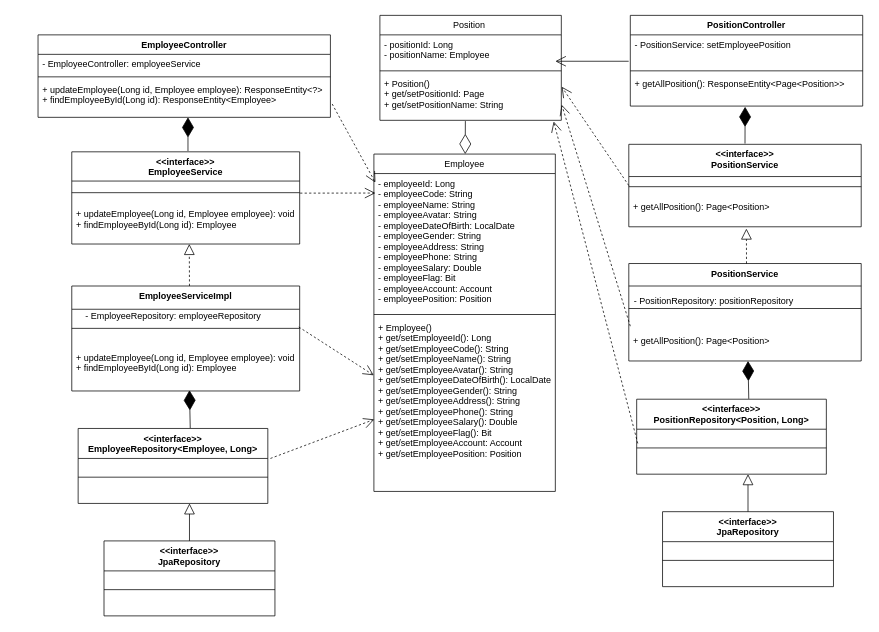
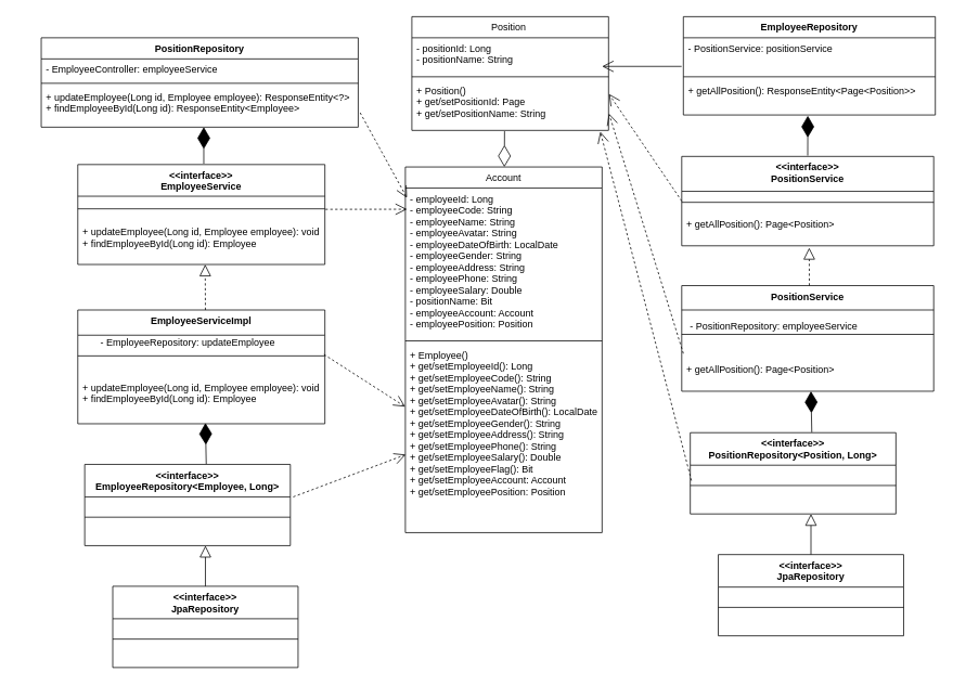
- <mxCell id="35" value="PositionController" style="swimlane;fontStyle=1;align=center;verticalAlign=top;childLayout=stackLayout;horizontal=1;startSize=26;horizontalStack=0;resizeParent=1;resizeLast=0;collapsible=1;marginBottom=0;rounded=0;shadow=0;strokeWidth=1;" vertex="1" parent="1"><mxGeometry x="840" y="20" width="310" height="121" as="geometry"><mxRectangle x="550" y="140" width="160" height="26" as="alternateBounds" /></mxGeometry></mxCell>
+ <mxCell id="35" value="EmployeeRepository" style="swimlane;fontStyle=1;align=center;verticalAlign=top;childLayout=stackLayout;horizontal=1;startSize=26;horizontalStack=0;resizeParent=1;resizeLast=0;collapsible=1;marginBottom=0;rounded=0;shadow=0;strokeWidth=1;" vertex="1" parent="1"><mxGeometry x="840" y="20" width="310" height="121" as="geometry"><mxRectangle x="550" y="140" width="160" height="26" as="alternateBounds" /></mxGeometry></mxCell>
- <mxCell id="2" value="EmployeeController" style="swimlane;fontStyle=1;align=center;verticalAlign=top;childLayout=stackLayout;horizontal=1;startSize=26;horizontalStack=0;resizeParent=1;resizeLast=0;collapsible=1;marginBottom=0;rounded=0;shadow=0;strokeWidth=1;" parent="1" vertex="1"><mxGeometry x="50" y="46" width="390" height="110" as="geometry"><mxRectangle x="230" y="140" width="160" height="26" as="alternateBounds" /></mxGeometry></mxCell>
+ <mxCell id="2" value="PositionRepository" style="swimlane;fontStyle=1;align=center;verticalAlign=top;childLayout=stackLayout;horizontal=1;startSize=26;horizontalStack=0;resizeParent=1;resizeLast=0;collapsible=1;marginBottom=0;rounded=0;shadow=0;strokeWidth=1;" parent="1" vertex="1"><mxGeometry x="50" y="46" width="390" height="110" as="geometry"><mxRectangle x="230" y="140" width="160" height="26" as="alternateBounds" /></mxGeometry></mxCell>
- <mxCell id="31" value="- positionId: Long&#10;- positionName: Employee" style="text;align=left;verticalAlign=top;spacingLeft=4;spacingRight=4;overflow=hidden;rotatable=0;points=[[0,0.5],[1,0.5]];portConstraint=eastwest;" vertex="1" parent="30"><mxGeometry y="26" width="242" height="44" as="geometry" /></mxCell>
+ <mxCell id="31" value="- positionId: Long&#10;- positionName: String" style="text;align=left;verticalAlign=top;spacingLeft=4;spacingRight=4;overflow=hidden;rotatable=0;points=[[0,0.5],[1,0.5]];portConstraint=eastwest;" vertex="1" parent="30"><mxGeometry y="26" width="242" height="44" as="geometry" /></mxCell>
- <mxCell id="36" value="- PositionService: setEmployeePosition" style="text;align=left;verticalAlign=top;spacingLeft=4;spacingRight=4;overflow=hidden;rotatable=0;points=[[0,0.5],[1,0.5]];portConstraint=eastwest;" vertex="1" parent="35"><mxGeometry y="26" width="310" height="44" as="geometry" /></mxCell>
+ <mxCell id="36" value="- PositionService: positionService" style="text;align=left;verticalAlign=top;spacingLeft=4;spacingRight=4;overflow=hidden;rotatable=0;points=[[0,0.5],[1,0.5]];portConstraint=eastwest;" vertex="1" parent="35"><mxGeometry y="26" width="310" height="44" as="geometry" /></mxCell>
- <mxCell id="6" value="Employee" style="swimlane;fontStyle=0;align=center;verticalAlign=top;childLayout=stackLayout;horizontal=1;startSize=26;horizontalStack=0;resizeParent=1;resizeLast=0;collapsible=1;marginBottom=0;rounded=0;shadow=0;strokeWidth=1;" parent="1" vertex="1"><mxGeometry x="498" y="205" width="242" height="450" as="geometry"><mxRectangle x="550" y="140" width="160" height="26" as="alternateBounds" /></mxGeometry></mxCell>
+ <mxCell id="6" value="Account" style="swimlane;fontStyle=0;align=center;verticalAlign=top;childLayout=stackLayout;horizontal=1;startSize=26;horizontalStack=0;resizeParent=1;resizeLast=0;collapsible=1;marginBottom=0;rounded=0;shadow=0;strokeWidth=1;" parent="1" vertex="1"><mxGeometry x="498" y="205" width="242" height="450" as="geometry"><mxRectangle x="550" y="140" width="160" height="26" as="alternateBounds" /></mxGeometry></mxCell>
- <mxCell id="7" value="- employeeId: Long&#10;- employeeCode: String&#10;- employeeName: String&#10;- employeeAvatar: String&#10;- employeeDateOfBirth: LocalDate&#10;- employeeGender: String&#10;- employeeAddress: String&#10;- employeePhone: String&#10;- employeeSalary: Double&#10;- employeeFlag: Bit&#10;- employeeAccount: Account&#10;- employeePosition: Position&#10;&#10;" style="text;align=left;verticalAlign=top;spacingLeft=4;spacingRight=4;overflow=hidden;rotatable=0;points=[[0,0.5],[1,0.5]];portConstraint=eastwest;" parent="6" vertex="1"><mxGeometry y="26" width="242" height="184" as="geometry" /></mxCell>
+ <mxCell id="7" value="- employeeId: Long&#10;- employeeCode: String&#10;- employeeName: String&#10;- employeeAvatar: String&#10;- employeeDateOfBirth: LocalDate&#10;- employeeGender: String&#10;- employeeAddress: String&#10;- employeePhone: String&#10;- employeeSalary: Double&#10;- positionName: Bit&#10;- employeeAccount: Account&#10;- employeePosition: Position&#10;&#10;" style="text;align=left;verticalAlign=top;spacingLeft=4;spacingRight=4;overflow=hidden;rotatable=0;points=[[0,0.5],[1,0.5]];portConstraint=eastwest;" parent="6" vertex="1"><mxGeometry y="26" width="242" height="184" as="geometry" /></mxCell>
- <mxCell id="47" value="- PositionRepository: positionRepository" style="text;html=1;align=center;verticalAlign=middle;resizable=0;points=[];autosize=1;strokeColor=none;fillColor=none;" vertex="1" parent="1"><mxGeometry x="836" y="391" width="230" height="20" as="geometry" /></mxCell>
+ <mxCell id="47" value="- PositionRepository: employeeService" style="text;html=1;align=center;verticalAlign=middle;resizable=0;points=[];autosize=1;strokeColor=none;fillColor=none;" vertex="1" parent="1"><mxGeometry x="836" y="391" width="230" height="20" as="geometry" /></mxCell>
- <mxCell id="20" value="- EmployeeRepository: employeeRepository" style="text;html=1;align=center;verticalAlign=middle;resizable=0;points=[];autosize=1;strokeColor=none;fillColor=none;" vertex="1" parent="1"><mxGeometry x="105" y="411" width="250" height="20" as="geometry" /></mxCell>
+ <mxCell id="20" value="- EmployeeRepository: updateEmployee" style="text;html=1;align=center;verticalAlign=middle;resizable=0;points=[];autosize=1;strokeColor=none;fillColor=none;" vertex="1" parent="1"><mxGeometry x="105" y="411" width="250" height="20" as="geometry" /></mxCell>
